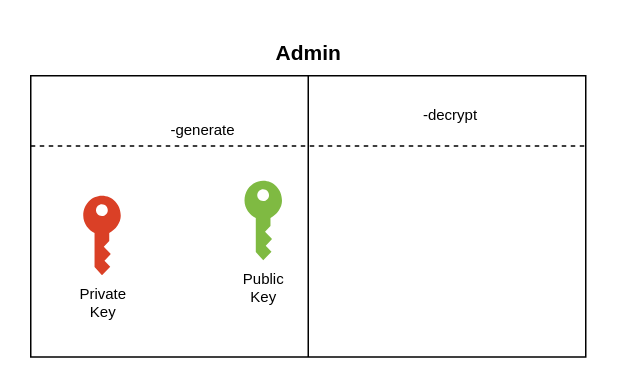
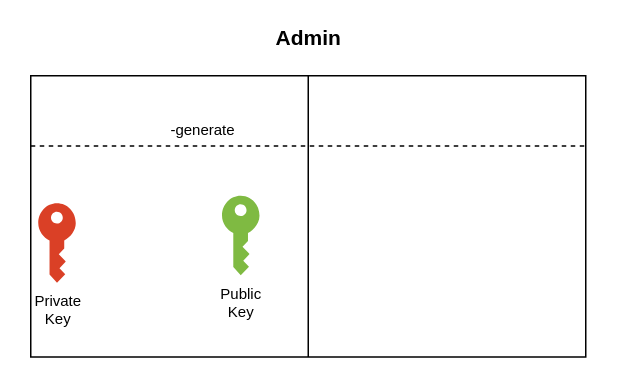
- <mxCell id="3" value="&lt;font style=&quot;font-size: 14px;&quot;&gt;&lt;b&gt;Admin&lt;/b&gt;&lt;/font&gt;" style="text;html=1;strokeColor=none;fillColor=none;align=center;verticalAlign=middle;whiteSpace=wrap;rounded=0;" parent="1" vertex="1"><mxGeometry x="172.5" y="20" width="65" height="30" as="geometry" /></mxCell>
+ <mxCell id="3" value="&lt;font style=&quot;font-size: 14px;&quot;&gt;&lt;b&gt;Admin&lt;/b&gt;&lt;/font&gt;" style="text;html=1;strokeColor=none;fillColor=none;align=center;verticalAlign=middle;whiteSpace=wrap;rounded=0;" parent="1" vertex="1"><mxGeometry x="172.5" y="10" width="65" height="30" as="geometry" /></mxCell>
- <mxCell id="6" value="&lt;font style=&quot;font-size: 10px;&quot;&gt;-decrypt&lt;/font&gt;" style="text;html=1;strokeColor=none;fillColor=none;align=center;verticalAlign=middle;whiteSpace=wrap;rounded=0;fontSize=14;" parent="1" vertex="1"><mxGeometry x="270" y="60" width="60" height="30" as="geometry" /></mxCell>
- <mxCell id="9" value="Public&lt;br&gt;Key" style="sketch=0;pointerEvents=1;shadow=0;dashed=0;html=1;strokeColor=none;labelPosition=center;verticalLabelPosition=bottom;verticalAlign=top;outlineConnect=0;align=center;shape=mxgraph.office.security.key_permissions;fillColor=#7FBA42;fontSize=10;" parent="1" vertex="1"><mxGeometry x="162.5" y="120" width="25" height="53" as="geometry" /></mxCell>
+ <mxCell id="9" value="Public&lt;br&gt;Key" style="sketch=0;pointerEvents=1;shadow=0;dashed=0;html=1;strokeColor=none;labelPosition=center;verticalLabelPosition=bottom;verticalAlign=top;outlineConnect=0;align=center;shape=mxgraph.office.security.key_permissions;fillColor=#7FBA42;fontSize=10;" parent="1" vertex="1"><mxGeometry x="147.5" y="130" width="25" height="53" as="geometry" /></mxCell>
- <mxCell id="8" value="Private&lt;br&gt;Key" style="sketch=0;pointerEvents=1;shadow=0;dashed=0;html=1;strokeColor=none;labelPosition=center;verticalLabelPosition=bottom;verticalAlign=top;outlineConnect=0;align=center;shape=mxgraph.office.security.key_permissions;fillColor=#DA4026;fontSize=10;" parent="1" vertex="1"><mxGeometry x="55" y="130" width="25" height="53" as="geometry" /></mxCell>
+ <mxCell id="8" value="Private&lt;br&gt;Key" style="sketch=0;pointerEvents=1;shadow=0;dashed=0;html=1;strokeColor=none;labelPosition=center;verticalLabelPosition=bottom;verticalAlign=top;outlineConnect=0;align=center;shape=mxgraph.office.security.key_permissions;fillColor=#DA4026;fontSize=10;" parent="1" vertex="1"><mxGeometry x="25" y="135" width="25" height="53" as="geometry" /></mxCell>
